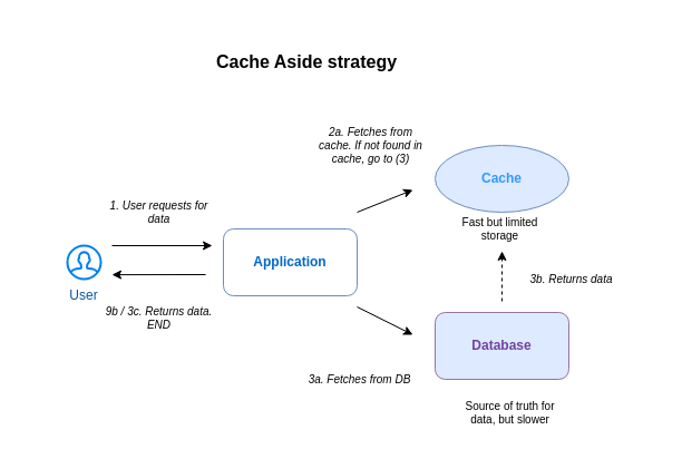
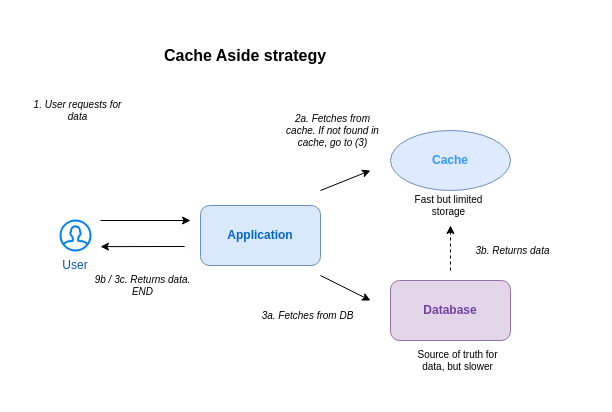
- <mxCell id="20" value="&lt;b style=&quot;font-size: 16px;&quot;&gt;Cache Aside strategy&lt;/b&gt;" style="text;html=1;align=center;verticalAlign=middle;whiteSpace=wrap;rounded=0;fontSize=16;" parent="1" vertex="1"><mxGeometry x="180" y="40" width="190" height="30" as="geometry" /></mxCell>
+ <mxCell id="20" value="&lt;b style=&quot;font-size: 16px;&quot;&gt;Cache Aside strategy&lt;/b&gt;" style="text;html=1;align=center;verticalAlign=middle;whiteSpace=wrap;rounded=0;fontSize=16;" parent="1" vertex="1"><mxGeometry x="150" y="40" width="190" height="30" as="geometry" /></mxCell>
- <mxCell id="12" value="1. User requests for data" style="text;html=1;align=center;verticalAlign=middle;whiteSpace=wrap;rounded=0;fontSize=10;fontStyle=2" parent="1" vertex="1"><mxGeometry x="90" y="175" width="105" height="30" as="geometry" /></mxCell>
+ <mxCell id="12" value="1. User requests for data" style="text;html=1;align=center;verticalAlign=middle;whiteSpace=wrap;rounded=0;fontSize=10;fontStyle=2" parent="1" vertex="1"><mxGeometry x="25" y="95" width="105" height="30" as="geometry" /></mxCell>
- <mxCell id="5" value="&lt;b&gt;Application&lt;/b&gt;" style="rounded=1;whiteSpace=wrap;html=1;fillColor=#ffffff;strokeColor=#6c8ebf;fontColor=#0066CC;" parent="1" vertex="1"><mxGeometry x="200" y="205" width="120" height="60" as="geometry" /></mxCell>
+ <mxCell id="5" value="&lt;b&gt;Application&lt;/b&gt;" style="rounded=1;whiteSpace=wrap;html=1;fillColor=#dae8fc;strokeColor=#6c8ebf;fontColor=#0066CC;" parent="1" vertex="1"><mxGeometry x="200" y="205" width="120" height="60" as="geometry" /></mxCell>
- <mxCell id="7" value="&lt;b&gt;Database&lt;/b&gt;" style="rounded=1;whiteSpace=wrap;html=1;fillColor=#ddeaff;strokeColor=#9673a6;fontColor=#7241A3;" parent="1" vertex="1"><mxGeometry x="390" y="280" width="120" height="60" as="geometry" /></mxCell>
+ <mxCell id="7" value="&lt;b&gt;Database&lt;/b&gt;" style="rounded=1;whiteSpace=wrap;html=1;fillColor=#e1d5e7;strokeColor=#9673a6;fontColor=#7241A3;" parent="1" vertex="1"><mxGeometry x="390" y="280" width="120" height="60" as="geometry" /></mxCell>
- <mxCell id="14" value="3a. Fetches from DB" style="text;html=1;align=center;verticalAlign=middle;whiteSpace=wrap;rounded=0;fontSize=10;fontStyle=2" parent="1" vertex="1"><mxGeometry x="270" y="325" width="105" height="30" as="geometry" /></mxCell>
+ <mxCell id="14" value="3a. Fetches from DB" style="text;html=1;align=center;verticalAlign=middle;whiteSpace=wrap;rounded=0;fontSize=10;fontStyle=2" parent="1" vertex="1"><mxGeometry x="255" y="300" width="105" height="30" as="geometry" /></mxCell>
- <mxCell id="17" value="Source of truth for data, but slower" style="text;html=1;align=center;verticalAlign=middle;whiteSpace=wrap;rounded=0;fontSize=10;" parent="1" vertex="1"><mxGeometry x="405" y="355" width="105" height="30" as="geometry" /></mxCell>
+ <mxCell id="17" value="Source of truth for data, but slower" style="text;html=1;align=center;verticalAlign=middle;whiteSpace=wrap;rounded=0;fontSize=10;" parent="1" vertex="1"><mxGeometry x="405" y="345" width="105" height="30" as="geometry" /></mxCell>
